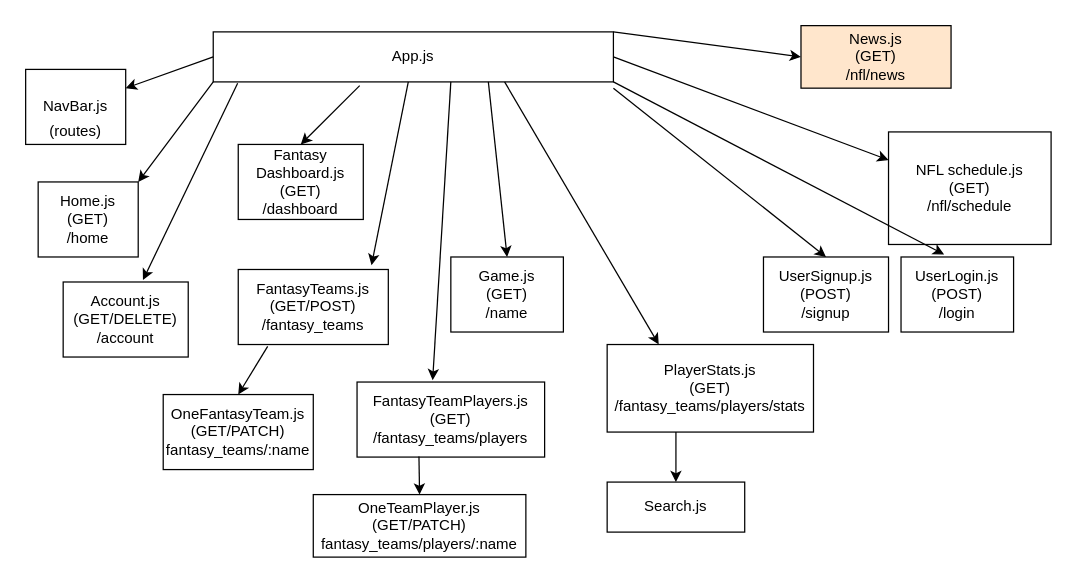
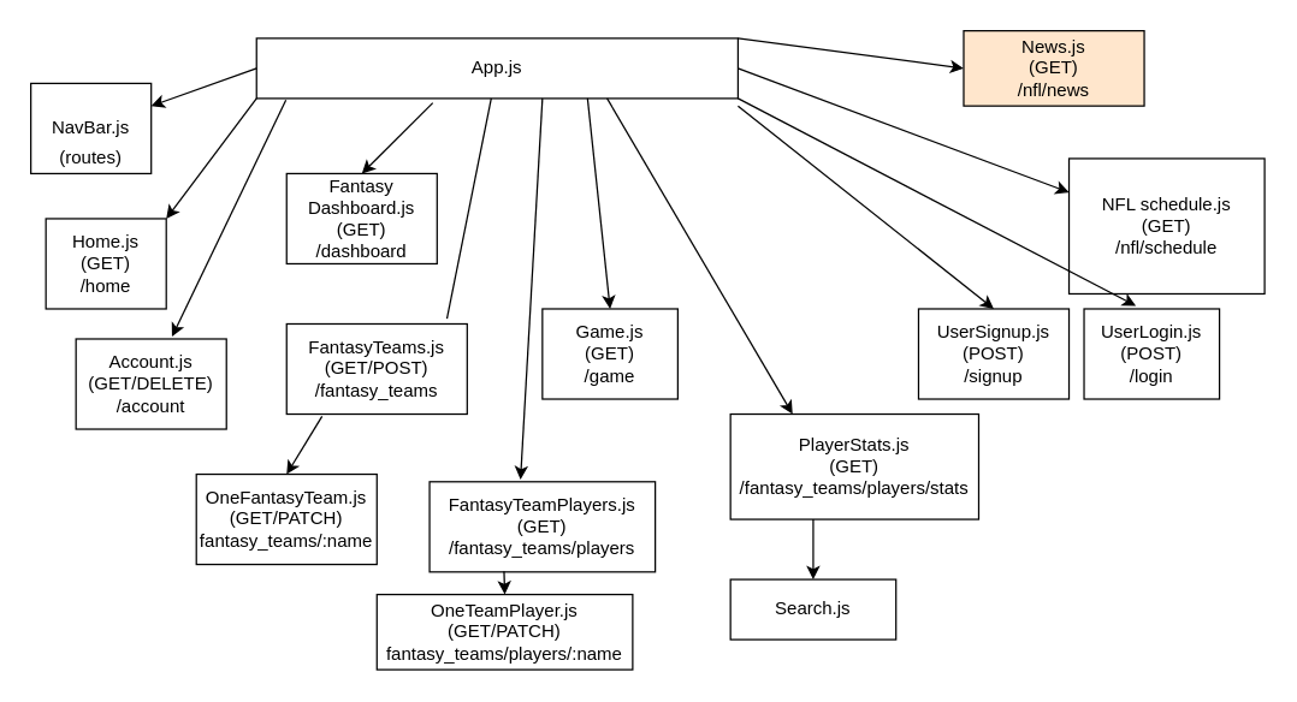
- <mxCell id="20" value="" style="endArrow=classic;html=1;entryX=0.888;entryY=-0.058;entryDx=0;entryDy=0;entryPerimeter=0;" edge="1" parent="1" source="2" target="11"><mxGeometry width="50" height="50" relative="1" as="geometry"><mxPoint x="309.5" y="70" as="sourcePoint" /><mxPoint x="309.5" y="190" as="targetPoint" /></mxGeometry></mxCell>
+ <mxCell id="20" value="" style="endArrow=none;html=1;entryX=0.888;entryY=-0.058;entryDx=0;entryDy=0;entryPerimeter=0;" edge="1" parent="1" source="2" target="11"><mxGeometry width="50" height="50" relative="1" as="geometry"><mxPoint x="309.5" y="70" as="sourcePoint" /><mxPoint x="309.5" y="190" as="targetPoint" /></mxGeometry></mxCell>
- <mxCell id="26" value="Game.js&lt;br&gt;(GET)&lt;br&gt;/name" style="whiteSpace=wrap;html=1;" vertex="1" parent="1"><mxGeometry x="360" y="205" width="90" height="60" as="geometry" /></mxCell>
+ <mxCell id="26" value="Game.js&lt;br&gt;(GET)&lt;br&gt;/game" style="whiteSpace=wrap;html=1;" vertex="1" parent="1"><mxGeometry x="360" y="205" width="90" height="60" as="geometry" /></mxCell>
- <mxCell id="22" value="FantasyTeamPlayers.js&lt;br&gt;(GET)&lt;br&gt;/fantasy_teams/players" style="whiteSpace=wrap;html=1;" vertex="1" parent="1"><mxGeometry x="285" y="305" width="150" height="60" as="geometry" /></mxCell>
+ <mxCell id="22" value="FantasyTeamPlayers.js&lt;br&gt;(GET)&lt;br&gt;/fantasy_teams/players" style="whiteSpace=wrap;html=1;" vertex="1" parent="1"><mxGeometry x="285" y="320" width="150" height="60" as="geometry" /></mxCell>
